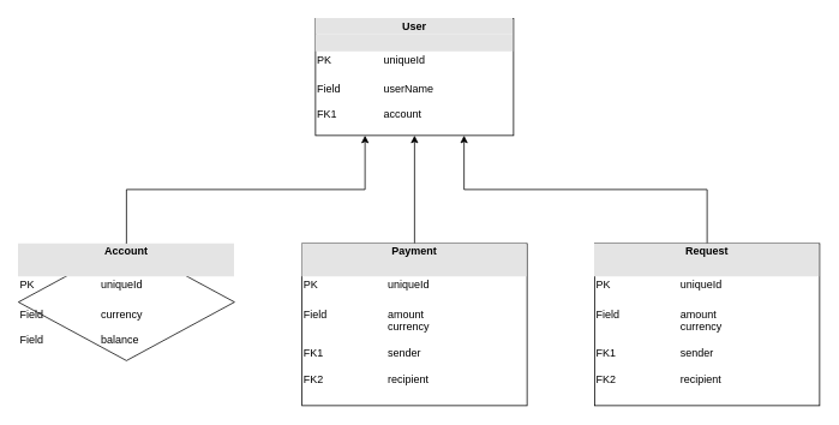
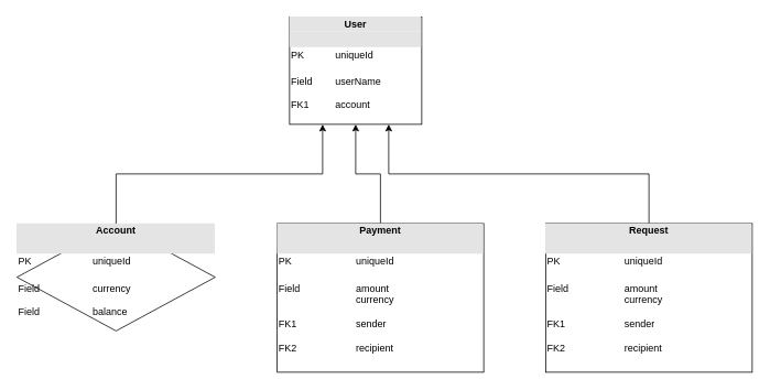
- <mxCell id="6" value="&lt;div style=&quot;text-align: center ; box-sizing: border-box ; width: 100% ; background: rgb(228 , 228 , 228) ; padding: 2px&quot;&gt;&lt;b&gt;User&lt;/b&gt;&lt;/div&gt;&lt;div style=&quot;box-sizing: border-box ; width: 100% ; background: #e4e4e4 ; padding: 2px&quot;&gt;&lt;br&gt;&lt;/div&gt;&lt;table style=&quot;width: 100% ; font-size: 1em&quot; cellpadding=&quot;2&quot; cellspacing=&quot;0&quot;&gt;&lt;tbody&gt;&lt;tr&gt;&lt;td&gt;PK&lt;/td&gt;&lt;td&gt;uniqueId&lt;br&gt;&lt;/td&gt;&lt;/tr&gt;&lt;tr&gt;&lt;td&gt;&lt;br&gt;Field&lt;br&gt;&lt;br&gt;FK1&lt;/td&gt;&lt;td&gt;&lt;br&gt;userName&lt;br&gt;&lt;br&gt;account&lt;/td&gt;&lt;/tr&gt;&lt;tr&gt;&lt;td&gt;&lt;/td&gt;&lt;td&gt;&lt;br&gt;&lt;/td&gt;&lt;/tr&gt;&lt;/tbody&gt;&lt;/table&gt;" style="verticalAlign=top;align=left;overflow=fill;html=1;shadow=0;" vertex="1" parent="1"><mxGeometry x="350" y="20" width="220" height="130" as="geometry" /></mxCell>
+ <mxCell id="6" value="&lt;div style=&quot;text-align: center ; box-sizing: border-box ; width: 100% ; background: rgb(228 , 228 , 228) ; padding: 2px&quot;&gt;&lt;b&gt;User&lt;/b&gt;&lt;/div&gt;&lt;div style=&quot;box-sizing: border-box ; width: 100% ; background: #e4e4e4 ; padding: 2px&quot;&gt;&lt;br&gt;&lt;/div&gt;&lt;table style=&quot;width: 100% ; font-size: 1em&quot; cellpadding=&quot;2&quot; cellspacing=&quot;0&quot;&gt;&lt;tbody&gt;&lt;tr&gt;&lt;td&gt;PK&lt;/td&gt;&lt;td&gt;uniqueId&lt;br&gt;&lt;/td&gt;&lt;/tr&gt;&lt;tr&gt;&lt;td&gt;&lt;br&gt;Field&lt;br&gt;&lt;br&gt;FK1&lt;/td&gt;&lt;td&gt;&lt;br&gt;userName&lt;br&gt;&lt;br&gt;account&lt;/td&gt;&lt;/tr&gt;&lt;tr&gt;&lt;td&gt;&lt;/td&gt;&lt;td&gt;&lt;br&gt;&lt;/td&gt;&lt;/tr&gt;&lt;/tbody&gt;&lt;/table&gt;" style="verticalAlign=top;align=left;overflow=fill;html=1;shadow=0;" vertex="1" parent="1"><mxGeometry x="350" y="20" width="160" height="130" as="geometry" /></mxCell>
